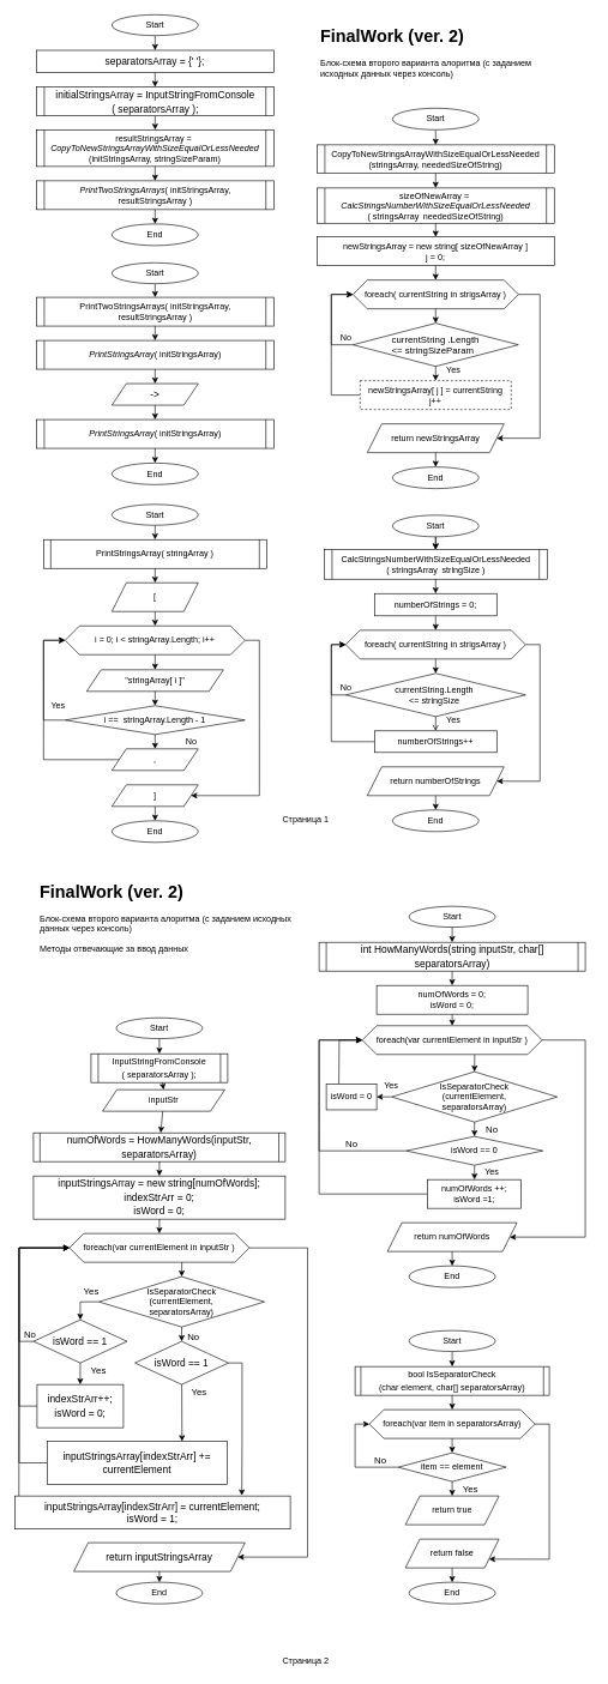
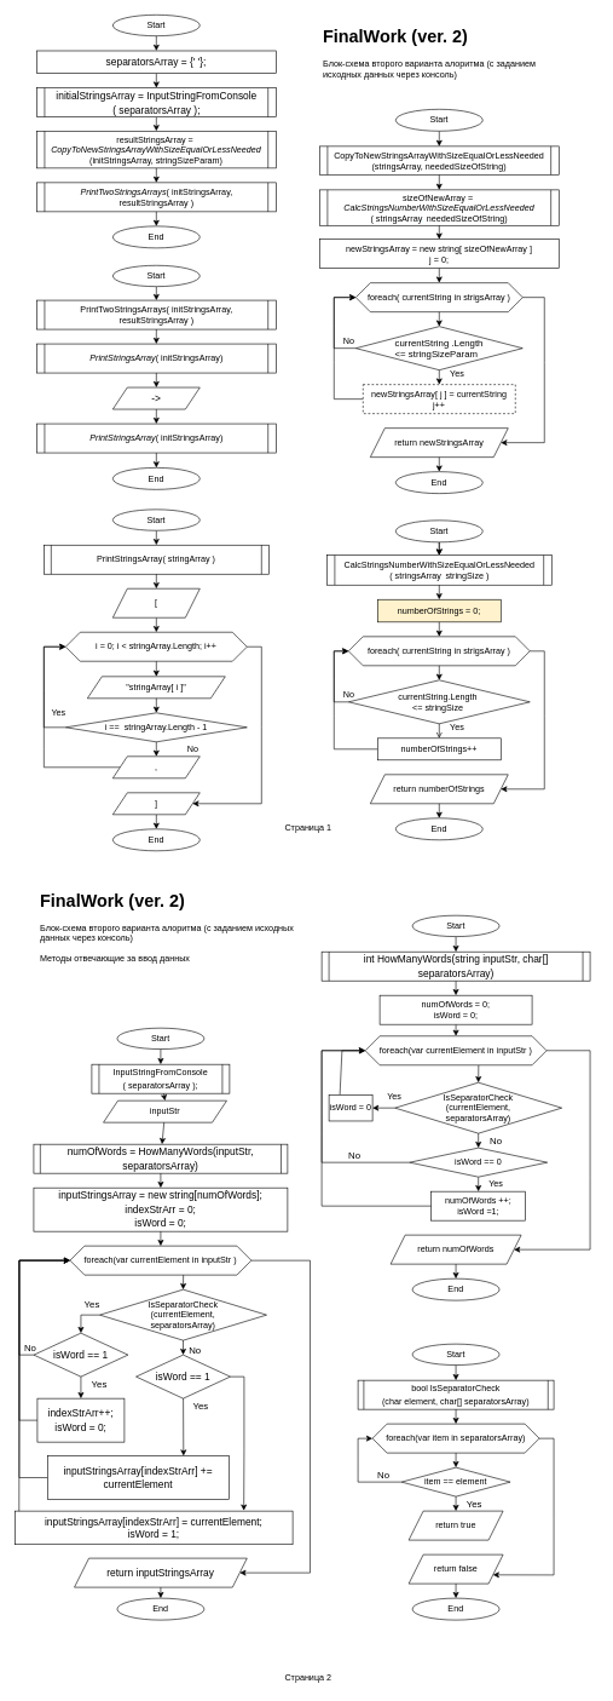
- <mxCell id="4" value="numberOfStrings = 0;" style="whiteSpace=wrap;html=1;rounded=0;fontFamily=Helvetica;" parent="2" vertex="1"><mxGeometry x="70" y="109" width="170" height="31" as="geometry" /></mxCell>
+ <mxCell id="4" value="numberOfStrings = 0;" style="whiteSpace=wrap;html=1;rounded=0;fontFamily=Helvetica;fillColor=#fff2cc;" parent="2" vertex="1"><mxGeometry x="70" y="109" width="170" height="31" as="geometry" /></mxCell>
- <mxCell id="72" value="&lt;span style=&quot;font-size: 12px; font-style: normal; font-weight: 400; letter-spacing: normal; text-align: center; text-indent: 0px; text-transform: none; word-spacing: 0px; display: inline; float: none;&quot;&gt;isWord = 0&lt;/span&gt;" style="whiteSpace=wrap;html=1;labelBackgroundColor=none;rounded=0;fontColor=#000000;fontFamily=Helvetica;" parent="57" vertex="1"><mxGeometry x="40" y="247" width="70" height="36" as="geometry" /></mxCell>
+ <mxCell id="72" value="&lt;span style=&quot;font-size: 12px; font-style: normal; font-weight: 400; letter-spacing: normal; text-align: center; text-indent: 0px; text-transform: none; word-spacing: 0px; display: inline; float: none;&quot;&gt;isWord = 0&lt;/span&gt;" style="whiteSpace=wrap;html=1;labelBackgroundColor=none;rounded=0;fontColor=#000000;fontFamily=Helvetica;" parent="57" vertex="1"><mxGeometry x="40" y="247" width="60" height="36" as="geometry" /></mxCell>
